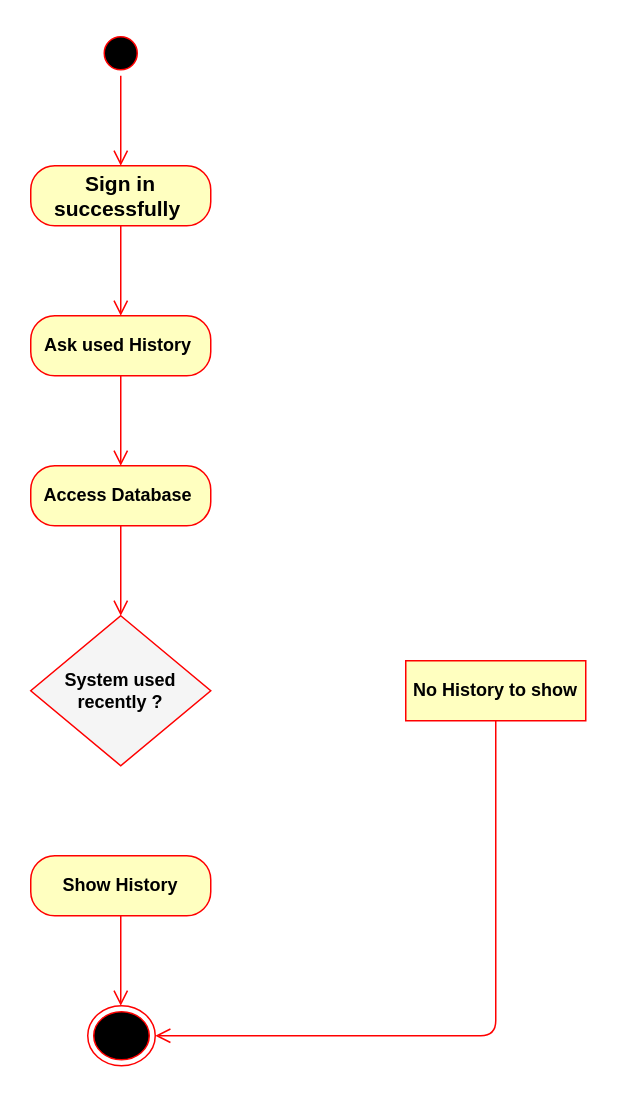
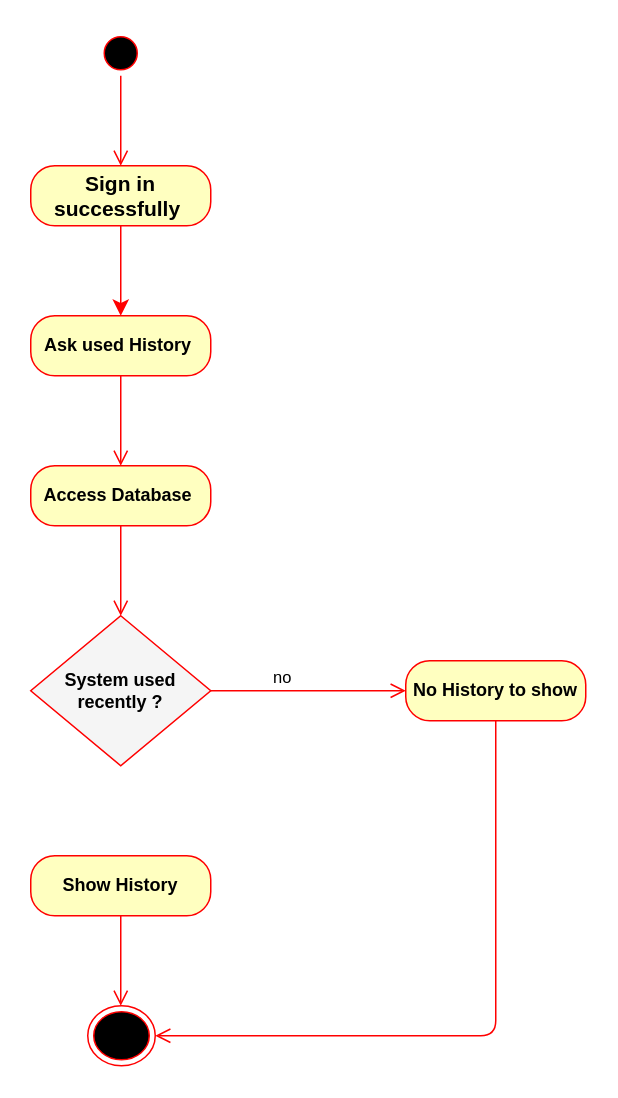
- <mxCell id="7" value="" style="edgeStyle=orthogonalEdgeStyle;html=1;verticalAlign=bottom;endArrow=open;endSize=8;strokeColor=#ff0000;exitX=0.5;exitY=1;exitDx=0;exitDy=0;entryX=0.5;entryY=0;entryDx=0;entryDy=0;" edge="1" source="4" parent="1" target="5"><mxGeometry relative="1" as="geometry"><mxPoint x="-340" y="200" as="targetPoint" /></mxGeometry></mxCell>
+ <mxCell id="7" value="" style="edgeStyle=orthogonalEdgeStyle;html=1;verticalAlign=bottom;endArrow=classic;endSize=8;strokeColor=#ff0000;exitX=0.5;exitY=1;exitDx=0;exitDy=0;entryX=0.5;entryY=0;entryDx=0;entryDy=0;" edge="1" source="4" parent="1" target="5"><mxGeometry relative="1" as="geometry"><mxPoint x="-340" y="200" as="targetPoint" /></mxGeometry></mxCell>
+ <mxCell id="11" value="no" style="edgeStyle=orthogonalEdgeStyle;html=1;align=left;verticalAlign=bottom;endArrow=open;endSize=8;strokeColor=#ff0000;entryX=0;entryY=0.5;entryDx=0;entryDy=0;" edge="1" source="10" parent="1" target="12"><mxGeometry x="-0.385" relative="1" as="geometry"><mxPoint x="200" y="430" as="targetPoint" /><Array as="points" /><mxPoint as="offset" /></mxGeometry></mxCell>
- <mxCell id="12" value="&lt;b&gt;No History to show&lt;/b&gt;" style="whiteSpace=wrap;html=1;arcSize=40;fontColor=#000000;fillColor=#ffffc0;strokeColor=#ff0000;rounded=0;" vertex="1" parent="1"><mxGeometry x="270" y="440" width="120" height="40" as="geometry" /></mxCell>
+ <mxCell id="12" value="&lt;b&gt;No History to show&lt;/b&gt;" style="rounded=1;whiteSpace=wrap;html=1;arcSize=40;fontColor=#000000;fillColor=#ffffc0;strokeColor=#ff0000;" vertex="1" parent="1"><mxGeometry x="270" y="440" width="120" height="40" as="geometry" /></mxCell>
